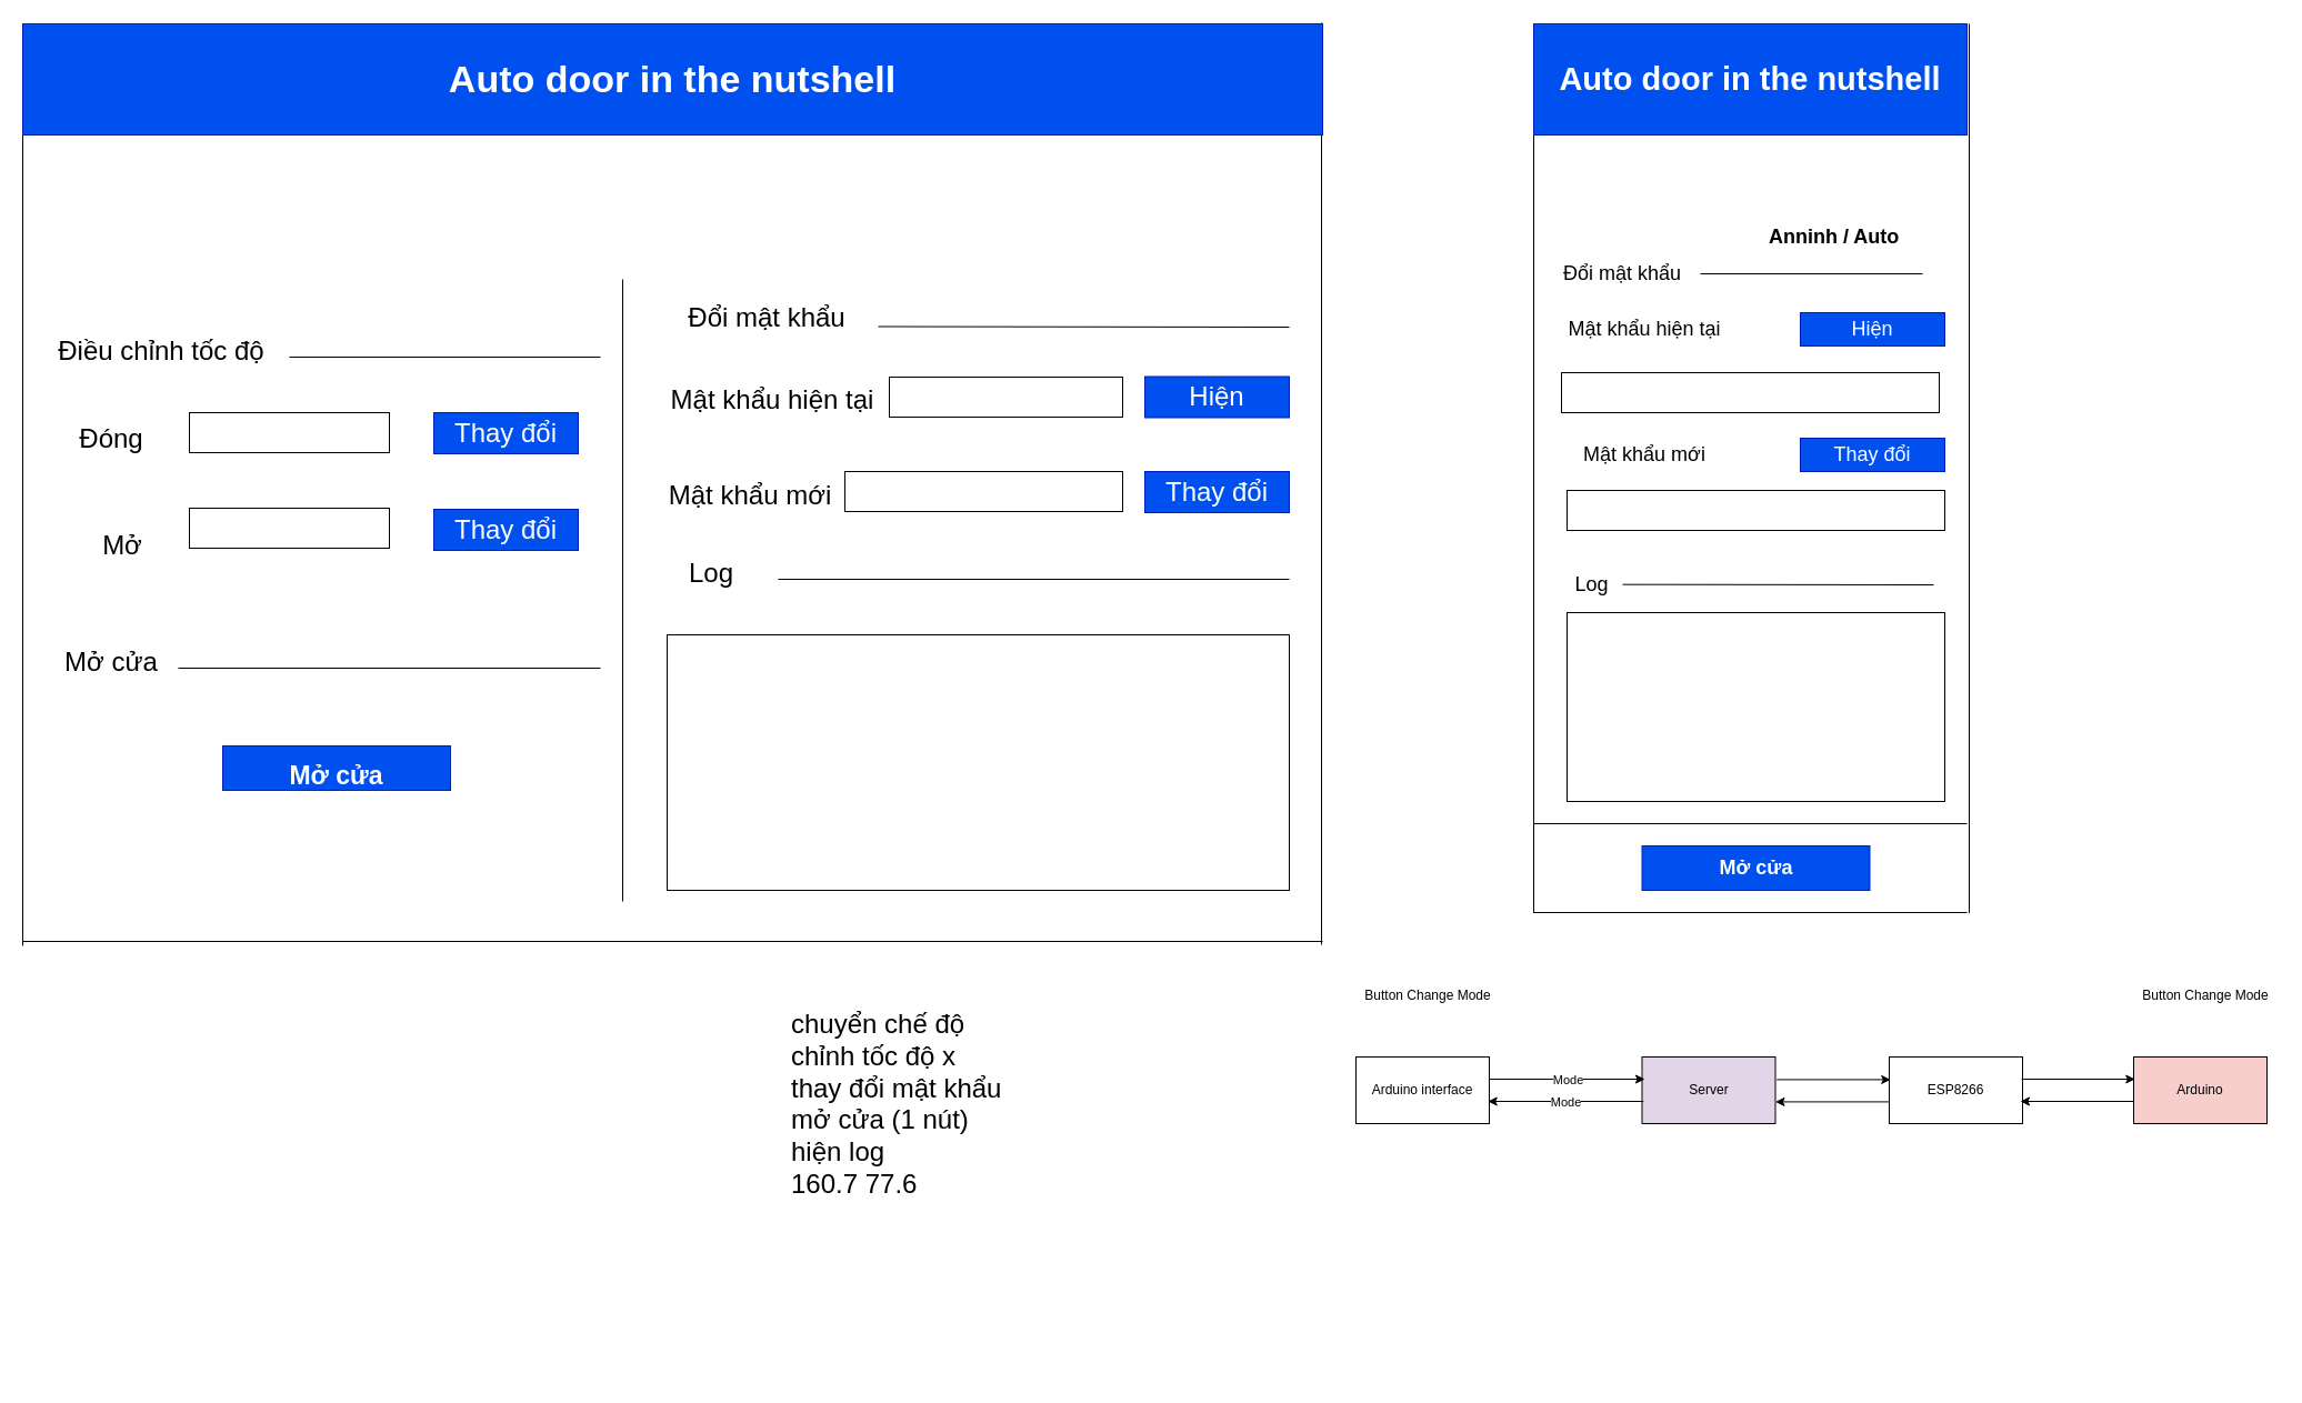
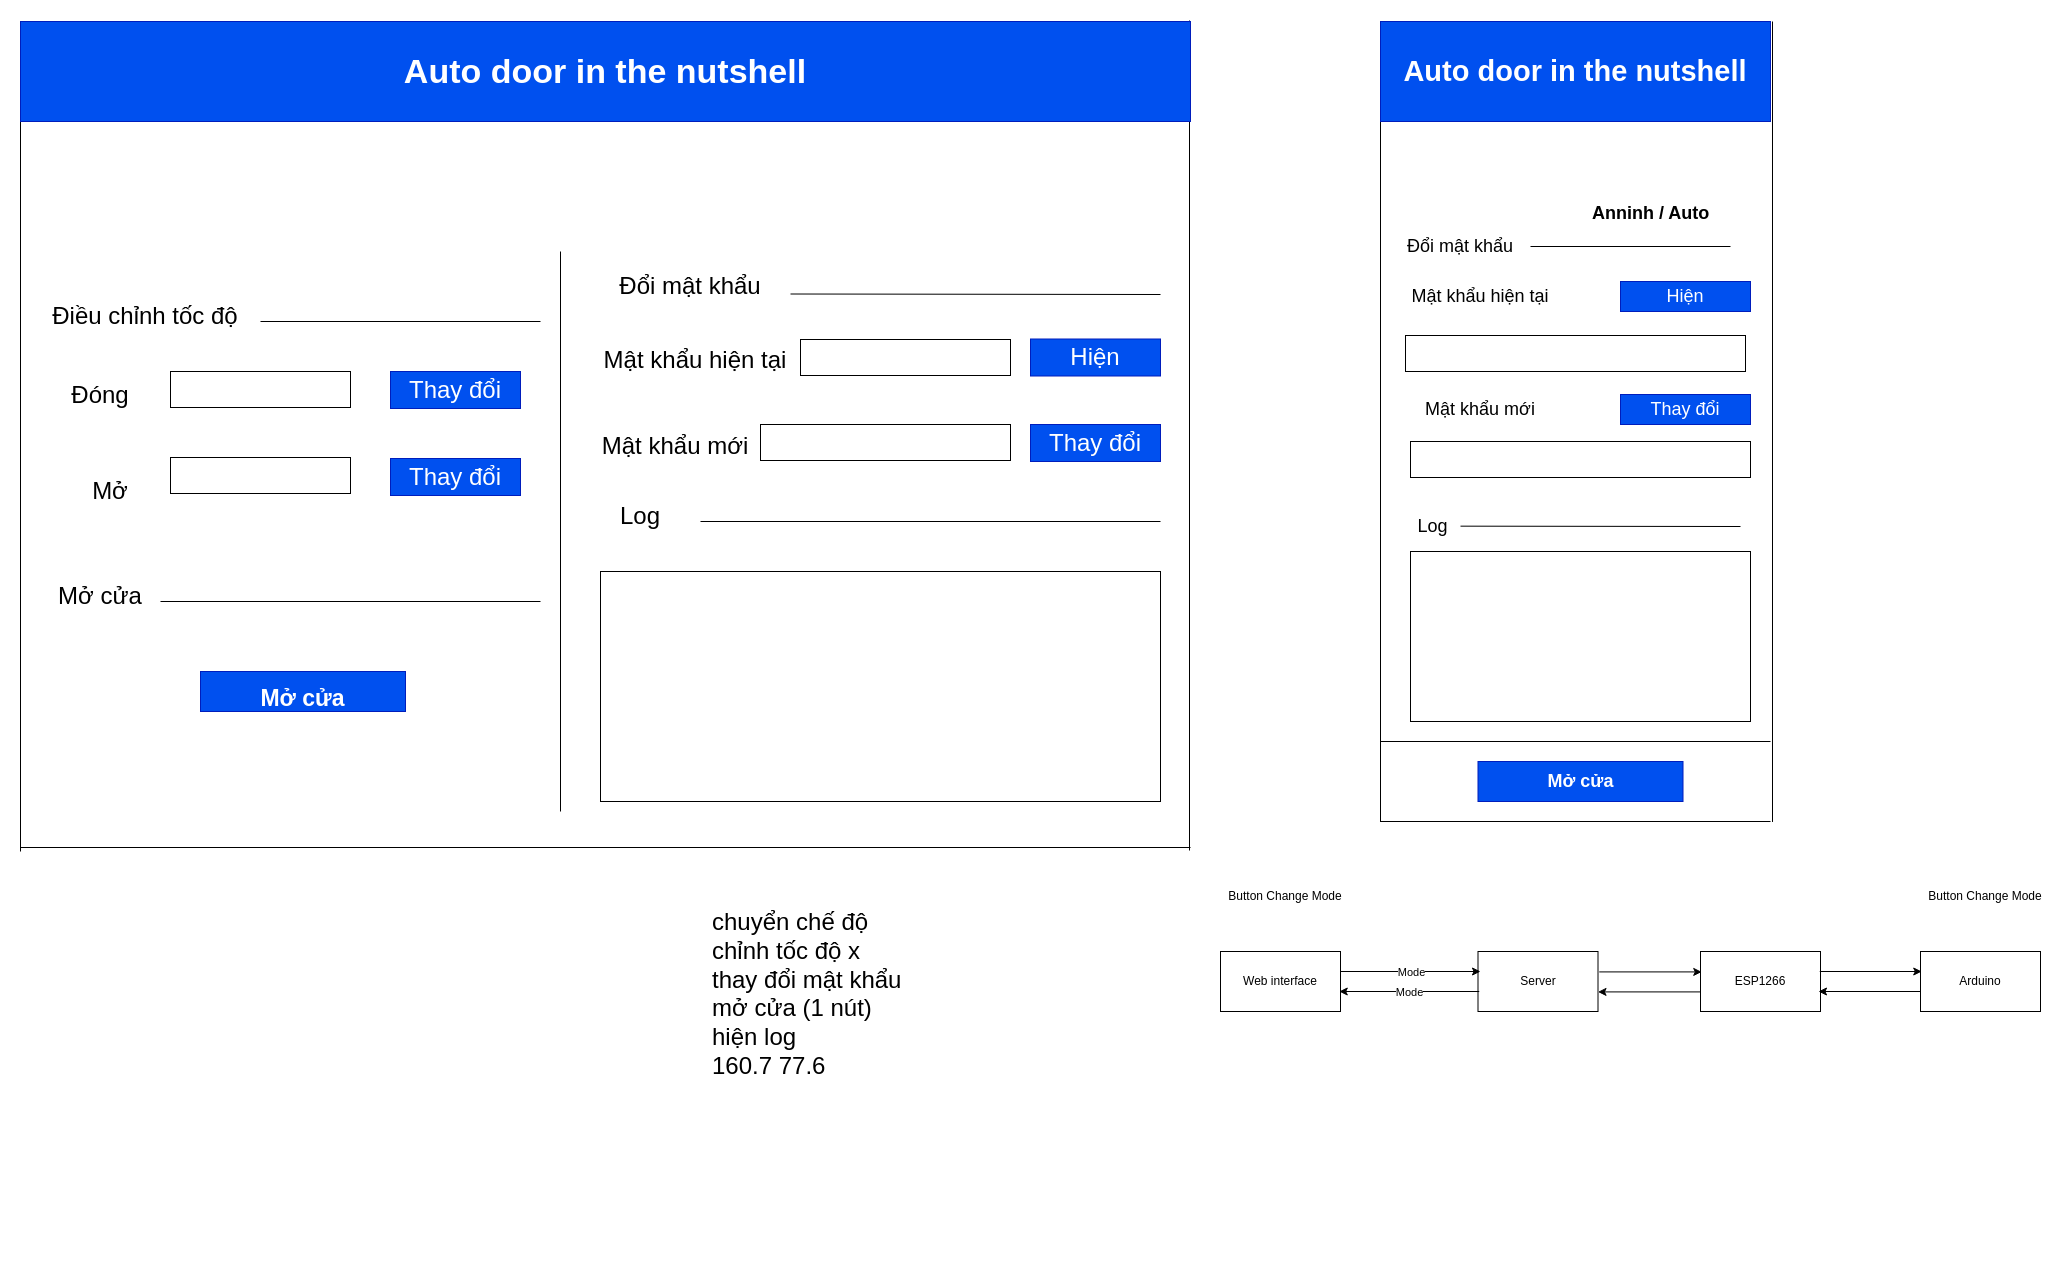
- <mxCell id="50" value="Arduino interface" style="rounded=0;whiteSpace=wrap;html=1;" vertex="1" parent="1"><mxGeometry x="1220" y="951" width="120" height="60" as="geometry" /></mxCell>
+ <mxCell id="50" value="Web interface" style="rounded=0;whiteSpace=wrap;html=1;" vertex="1" parent="1"><mxGeometry x="1220" y="951" width="120" height="60" as="geometry" /></mxCell>
- <mxCell id="51" value="Server" style="rounded=0;whiteSpace=wrap;html=1;fillColor=#e1d5e7;" vertex="1" parent="1"><mxGeometry x="1477.5" y="951" width="120" height="60" as="geometry" /></mxCell>
+ <mxCell id="51" value="Server" style="rounded=0;whiteSpace=wrap;html=1;" vertex="1" parent="1"><mxGeometry x="1477.5" y="951" width="120" height="60" as="geometry" /></mxCell>
- <mxCell id="53" value="ESP8266" style="rounded=0;whiteSpace=wrap;html=1;" vertex="1" parent="1"><mxGeometry x="1700" y="951" width="120" height="60" as="geometry" /></mxCell>
+ <mxCell id="53" value="ESP1266" style="rounded=0;whiteSpace=wrap;html=1;" vertex="1" parent="1"><mxGeometry x="1700" y="951" width="120" height="60" as="geometry" /></mxCell>
- <mxCell id="52" value="Arduino" style="rounded=0;whiteSpace=wrap;html=1;fillColor=#f8cecc;" vertex="1" parent="1"><mxGeometry x="1920" y="951" width="120" height="60" as="geometry" /></mxCell>
+ <mxCell id="52" value="Arduino" style="rounded=0;whiteSpace=wrap;html=1;" vertex="1" parent="1"><mxGeometry x="1920" y="951" width="120" height="60" as="geometry" /></mxCell>
